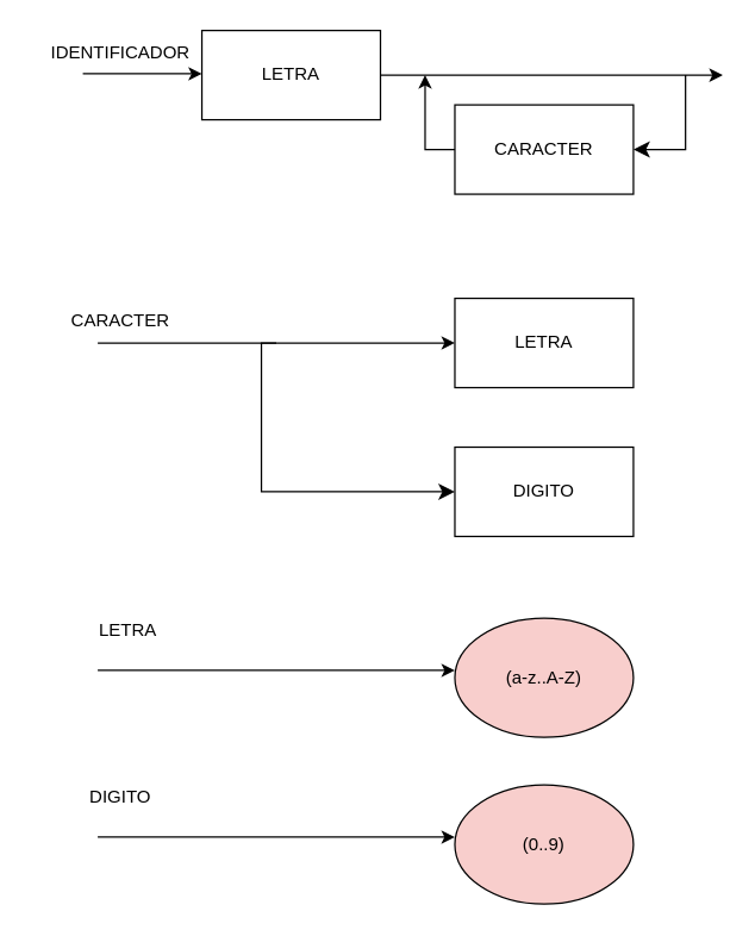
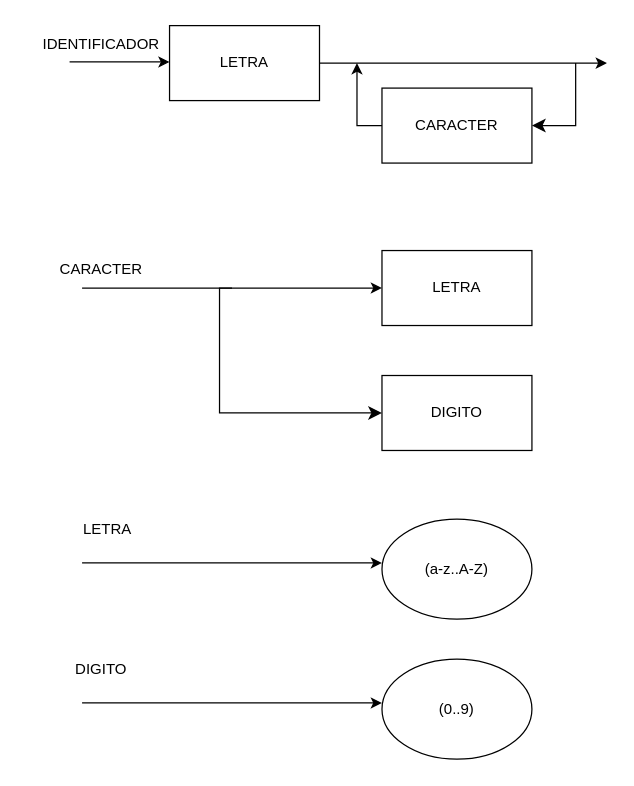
- <mxCell id="2" value="&lt;span style=&quot;text-wrap: nowrap;&quot;&gt;(a-z..A-Z)&lt;/span&gt;" style="ellipse;whiteSpace=wrap;html=1;fillColor=#f8cecc;" vertex="1" parent="1"><mxGeometry x="305" y="415" width="120" height="80" as="geometry" /></mxCell>
+ <mxCell id="2" value="&lt;span style=&quot;text-wrap: nowrap;&quot;&gt;(a-z..A-Z)&lt;/span&gt;" style="ellipse;whiteSpace=wrap;html=1;" vertex="1" parent="1"><mxGeometry x="305" y="415" width="120" height="80" as="geometry" /></mxCell>
- <mxCell id="17" value="&lt;span style=&quot;text-wrap: nowrap;&quot;&gt;(0..9)&lt;/span&gt;" style="ellipse;whiteSpace=wrap;html=1;fillColor=#f8cecc;" vertex="1" parent="1"><mxGeometry x="305" y="527" width="120" height="80" as="geometry" /></mxCell>
+ <mxCell id="17" value="&lt;span style=&quot;text-wrap: nowrap;&quot;&gt;(0..9)&lt;/span&gt;" style="ellipse;whiteSpace=wrap;html=1;" vertex="1" parent="1"><mxGeometry x="305" y="527" width="120" height="80" as="geometry" /></mxCell>
